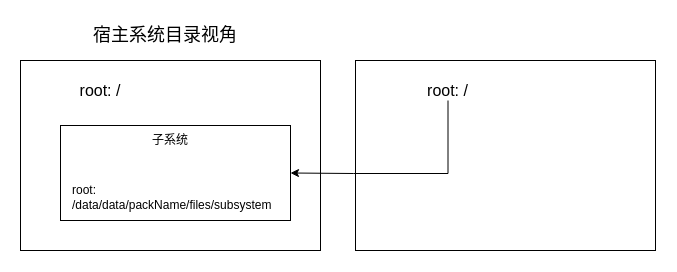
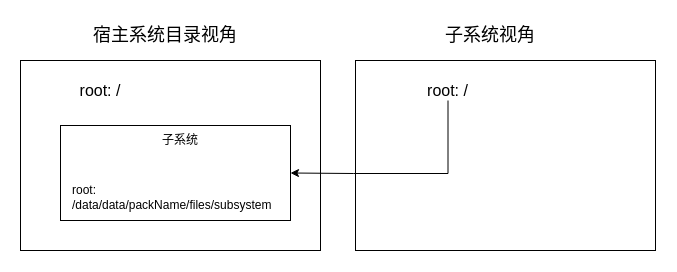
+ <mxCell id="9" value="&lt;span style=&quot;font-size: 18px&quot;&gt;子系统视角&lt;/span&gt;" style="text;html=1;strokeColor=none;fillColor=none;align=center;verticalAlign=middle;whiteSpace=wrap;rounded=0;" vertex="1" parent="1"><mxGeometry x="415" y="20" width="150" height="30" as="geometry" /></mxCell>
- <mxCell id="6" value="子系统" style="text;html=1;strokeColor=none;fillColor=none;align=center;verticalAlign=middle;whiteSpace=wrap;rounded=0;" vertex="1" parent="1"><mxGeometry x="150" y="130" width="40" height="20" as="geometry" /></mxCell>
+ <mxCell id="6" value="子系统" style="text;html=1;strokeColor=none;fillColor=none;align=center;verticalAlign=middle;whiteSpace=wrap;rounded=0;" vertex="1" parent="1"><mxGeometry x="160" y="130" width="40" height="20" as="geometry" /></mxCell>
